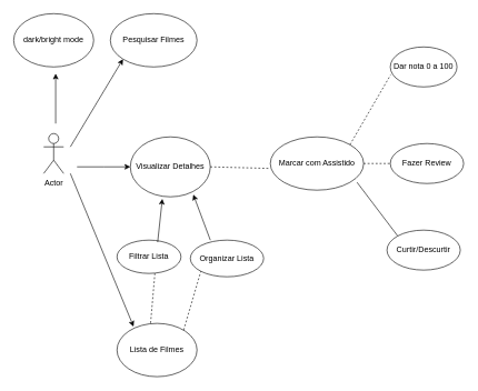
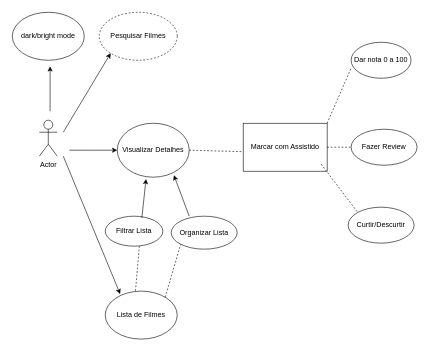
- <mxCell id="5" value="&lt;span style=&quot;background-color: rgb(255, 255, 255);&quot;&gt;Pesquisar Filmes&lt;br&gt;&lt;/span&gt;" style="ellipse;whiteSpace=wrap;html=1;" vertex="1" parent="1"><mxGeometry x="165" y="20" width="130" height="80" as="geometry" /></mxCell>
+ <mxCell id="5" value="&lt;span style=&quot;background-color: rgb(255, 255, 255);&quot;&gt;Pesquisar Filmes&lt;br&gt;&lt;/span&gt;" style="ellipse;whiteSpace=wrap;html=1;dashed=1;" vertex="1" parent="1"><mxGeometry x="165" y="20" width="130" height="80" as="geometry" /></mxCell>
- <mxCell id="8" value="Marcar com Assistido" style="ellipse;whiteSpace=wrap;html=1;" vertex="1" parent="1"><mxGeometry x="405" y="205" width="140" height="80" as="geometry" /></mxCell>
+ <mxCell id="8" value="Marcar com Assistido" style="whiteSpace=wrap;html=1;rounded=0;" vertex="1" parent="1"><mxGeometry x="405" y="205" width="140" height="80" as="geometry" /></mxCell>
- <mxCell id="19" value="" style="endArrow=none;dashed=0;html=1;rounded=0;exitX=0.929;exitY=0.853;exitDx=0;exitDy=0;exitPerimeter=0;entryX=0;entryY=0;entryDx=0;entryDy=0;" edge="1" parent="1" source="8" target="15"><mxGeometry width="50" height="50" relative="1" as="geometry"><mxPoint x="545" y="295" as="sourcePoint" /><mxPoint x="615" y="295" as="targetPoint" /></mxGeometry></mxCell>
+ <mxCell id="19" value="" style="endArrow=none;dashed=1;html=1;rounded=0;exitX=0.929;exitY=0.853;exitDx=0;exitDy=0;exitPerimeter=0;entryX=0;entryY=0;entryDx=0;entryDy=0;" edge="1" parent="1" source="8" target="15"><mxGeometry width="50" height="50" relative="1" as="geometry"><mxPoint x="545" y="295" as="sourcePoint" /><mxPoint x="615" y="295" as="targetPoint" /></mxGeometry></mxCell>
